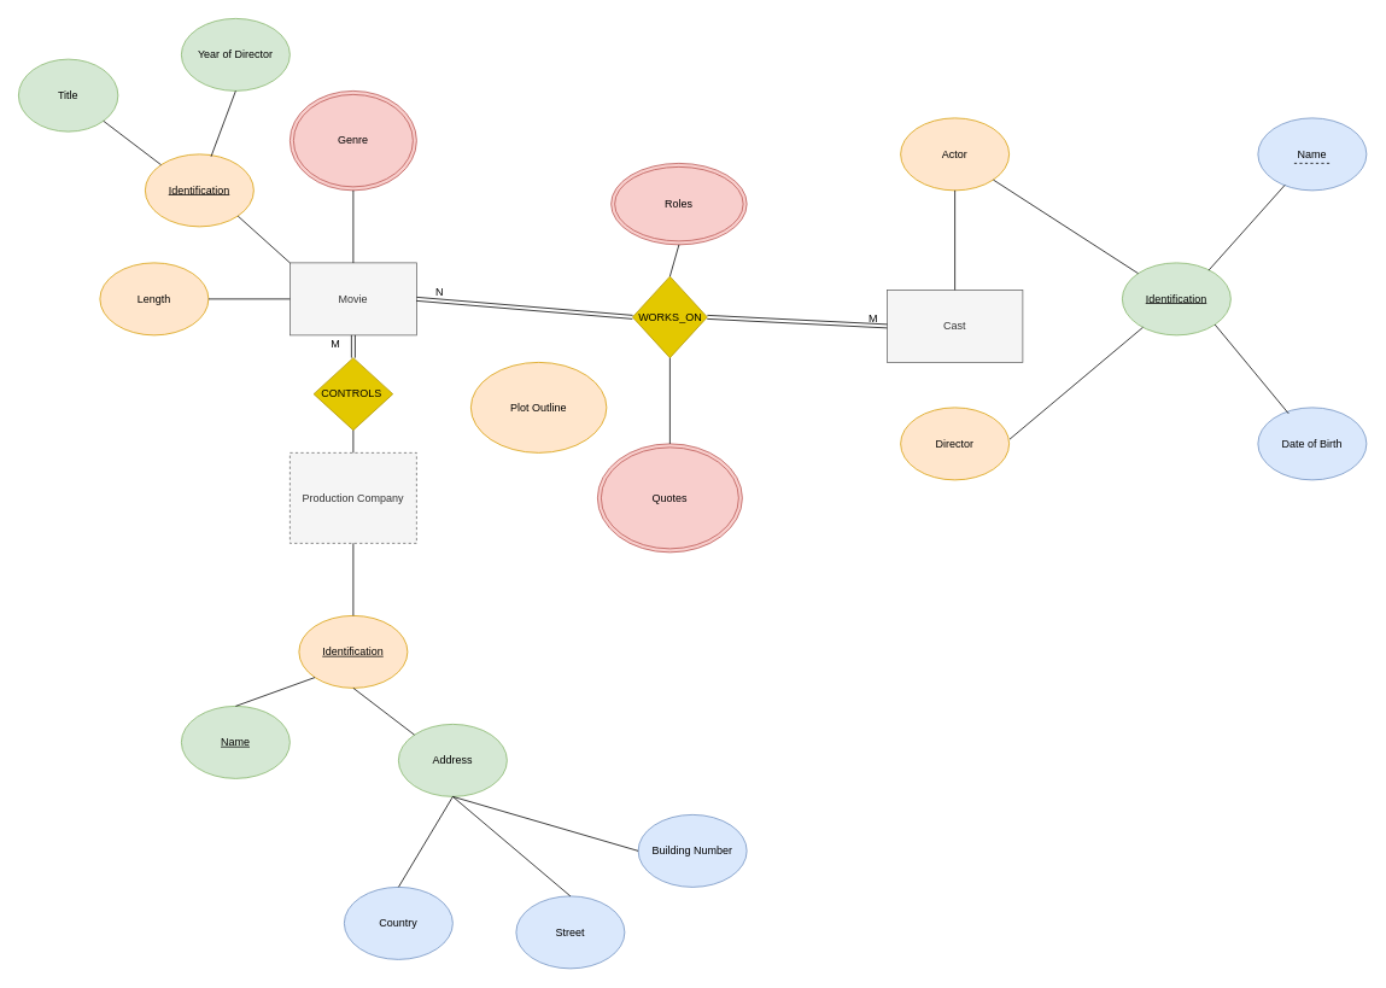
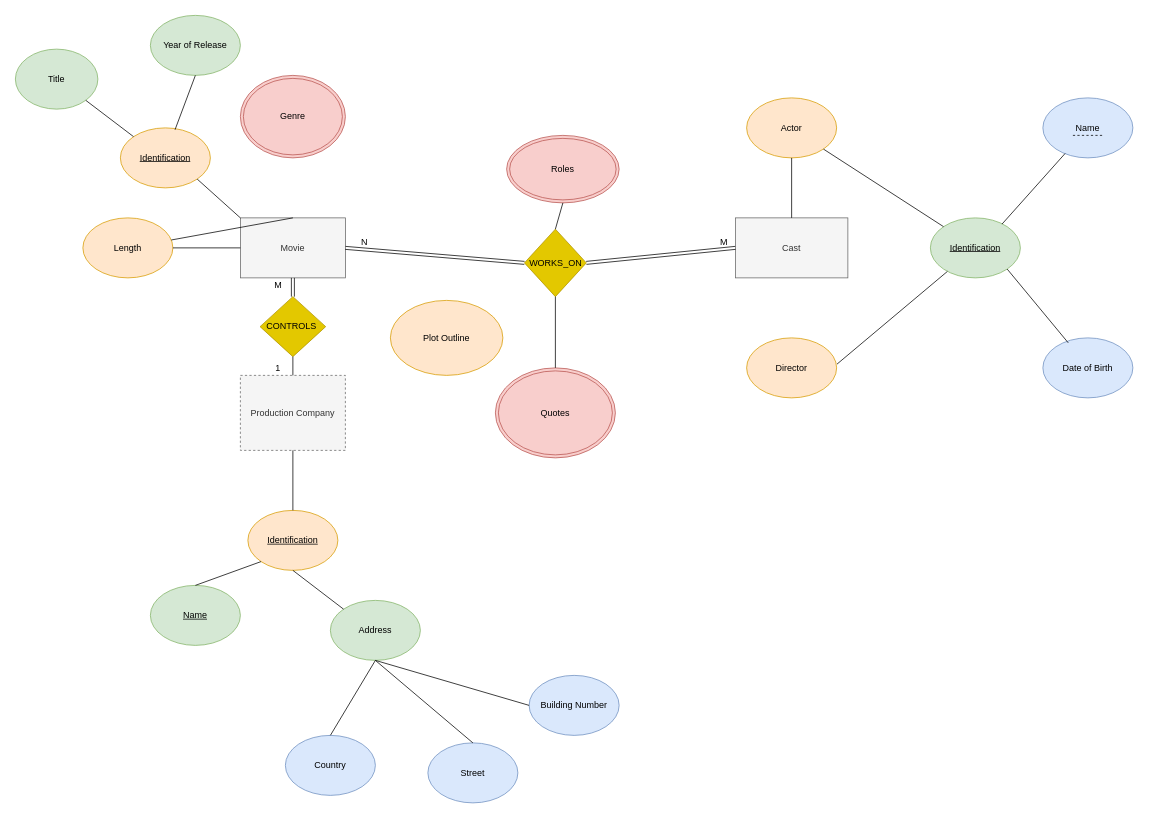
- <mxCell id="6" value="Year of Director" style="ellipse;whiteSpace=wrap;html=1;fillColor=#d5e8d4;strokeColor=#82b366;" parent="1" vertex="1"><mxGeometry x="200" y="20" width="120" height="80" as="geometry" /></mxCell>
+ <mxCell id="6" value="Year of Release" style="ellipse;whiteSpace=wrap;html=1;fillColor=#d5e8d4;strokeColor=#82b366;" parent="1" vertex="1"><mxGeometry x="200" y="20" width="120" height="80" as="geometry" /></mxCell>
- <mxCell id="23" value="" style="endArrow=none;html=1;exitX=0.5;exitY=0;exitDx=0;exitDy=0;entryX=0.5;entryY=1;entryDx=0;entryDy=0;" parent="1" source="2" target="3" edge="1"><mxGeometry width="50" height="50" relative="1" as="geometry"><mxPoint x="500" y="270" as="sourcePoint" /><mxPoint x="550" y="220" as="targetPoint" /></mxGeometry></mxCell>
+ <mxCell id="23" value="" style="endArrow=none;html=1;exitX=0.5;exitY=0;exitDx=0;exitDy=0;" parent="1" source="2" target="5" edge="1"><mxGeometry width="50" height="50" relative="1" as="geometry"><mxPoint x="500" y="270" as="sourcePoint" /><mxPoint x="550" y="220" as="targetPoint" /></mxGeometry></mxCell>
- <mxCell id="13" value="Cast" style="rounded=0;whiteSpace=wrap;html=1;fillColor=#f5f5f5;strokeColor=#666666;fontColor=#333333;" parent="1" vertex="1"><mxGeometry x="980" y="320" width="150" height="80" as="geometry" /></mxCell>
+ <mxCell id="13" value="Cast" style="rounded=0;whiteSpace=wrap;html=1;fillColor=#f5f5f5;strokeColor=#666666;fontColor=#333333;" parent="1" vertex="1"><mxGeometry x="980" y="290" width="150" height="80" as="geometry" /></mxCell>
+ <mxCell id="24" value="1" style="text;html=1;align=center;verticalAlign=middle;resizable=0;points=[];autosize=1;strokeColor=none;" parent="1" vertex="1"><mxGeometry x="360" y="480" width="20" height="20" as="geometry" /></mxCell>
